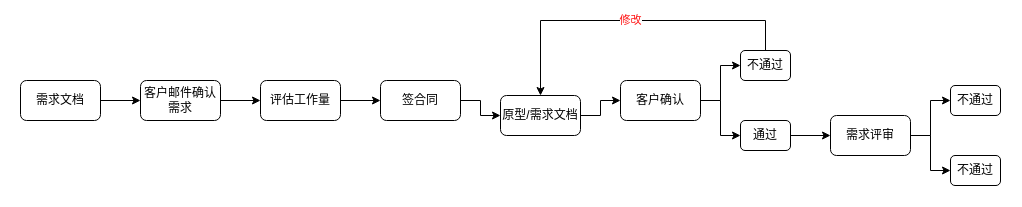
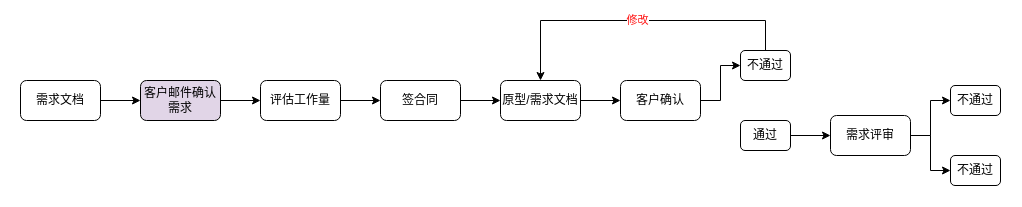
- <mxCell id="5" value="客户邮件确认需求" style="rounded=1;whiteSpace=wrap;html=1;" vertex="1" parent="1"><mxGeometry x="140" y="80" width="80" height="40" as="geometry" /></mxCell>
+ <mxCell id="5" value="客户邮件确认需求" style="rounded=1;whiteSpace=wrap;html=1;fillColor=#e1d5e7;" vertex="1" parent="1"><mxGeometry x="140" y="80" width="80" height="40" as="geometry" /></mxCell>
- <mxCell id="11" value="原型/需求文档" style="rounded=1;whiteSpace=wrap;html=1;" vertex="1" parent="1"><mxGeometry x="500" y="95" width="80" height="40" as="geometry" /></mxCell>
+ <mxCell id="11" value="原型/需求文档" style="rounded=1;whiteSpace=wrap;html=1;" vertex="1" parent="1"><mxGeometry x="500" y="80" width="80" height="40" as="geometry" /></mxCell>
- <mxCell id="13" style="edgeStyle=orthogonalEdgeStyle;rounded=0;orthogonalLoop=1;jettySize=auto;html=1;entryX=0;entryY=0.5;entryDx=0;entryDy=0;" edge="1" parent="1" source="14" target="18"><mxGeometry relative="1" as="geometry" /></mxCell>
